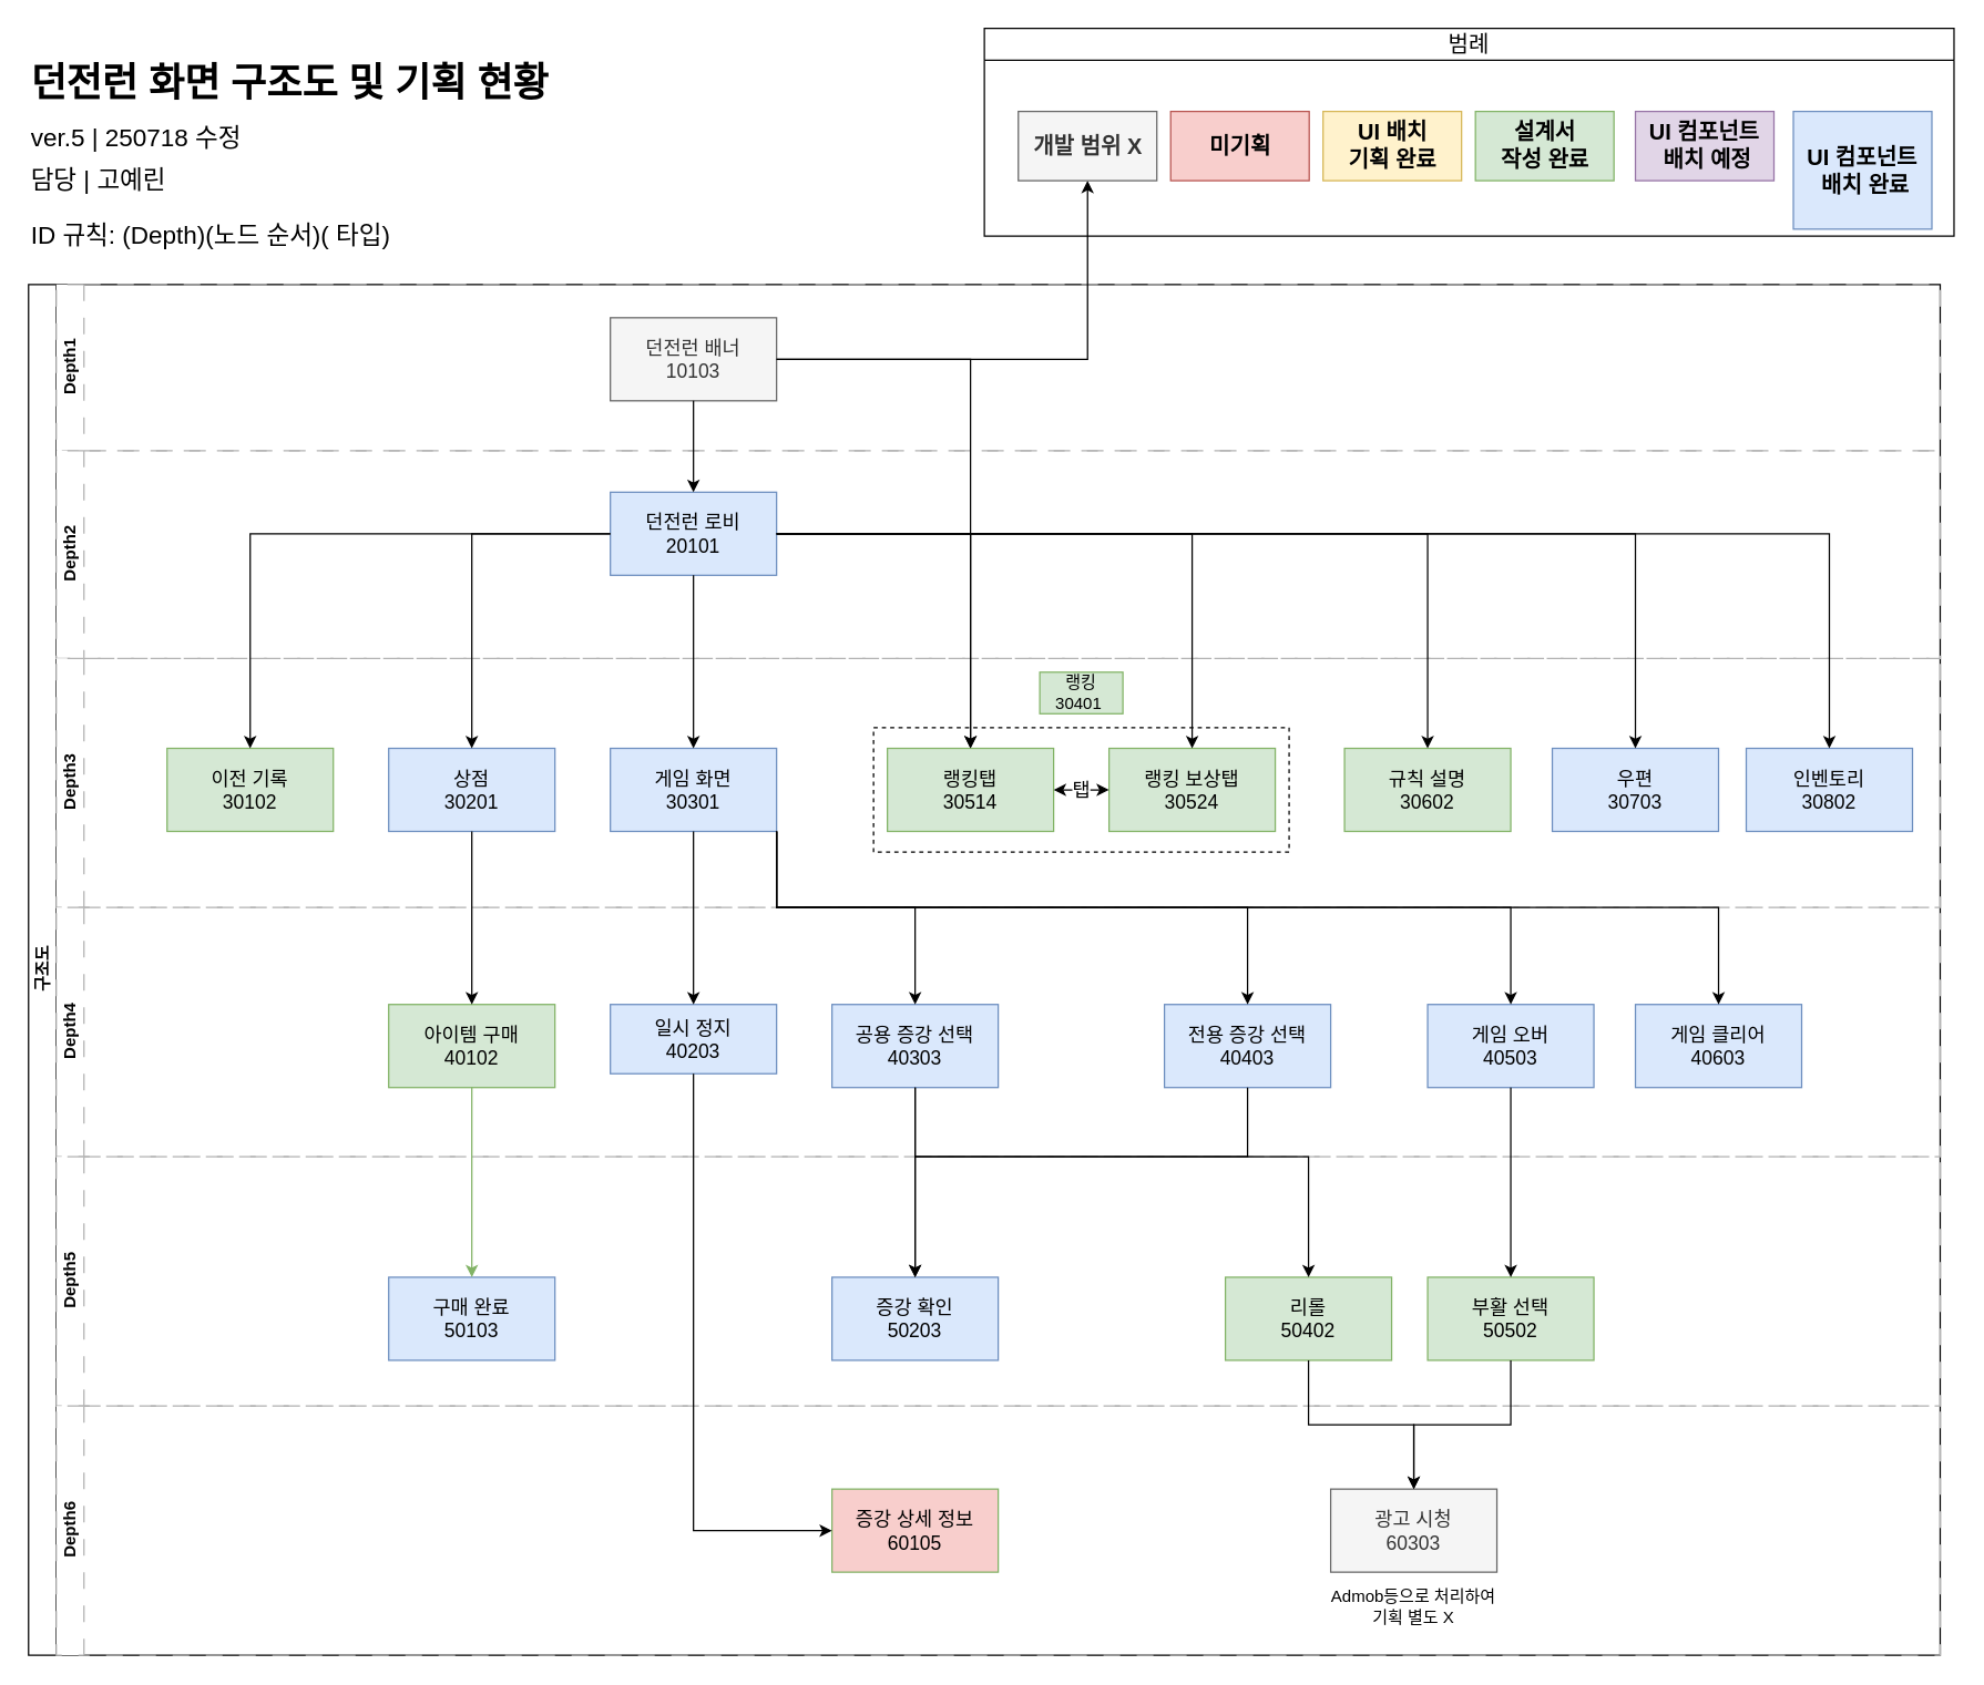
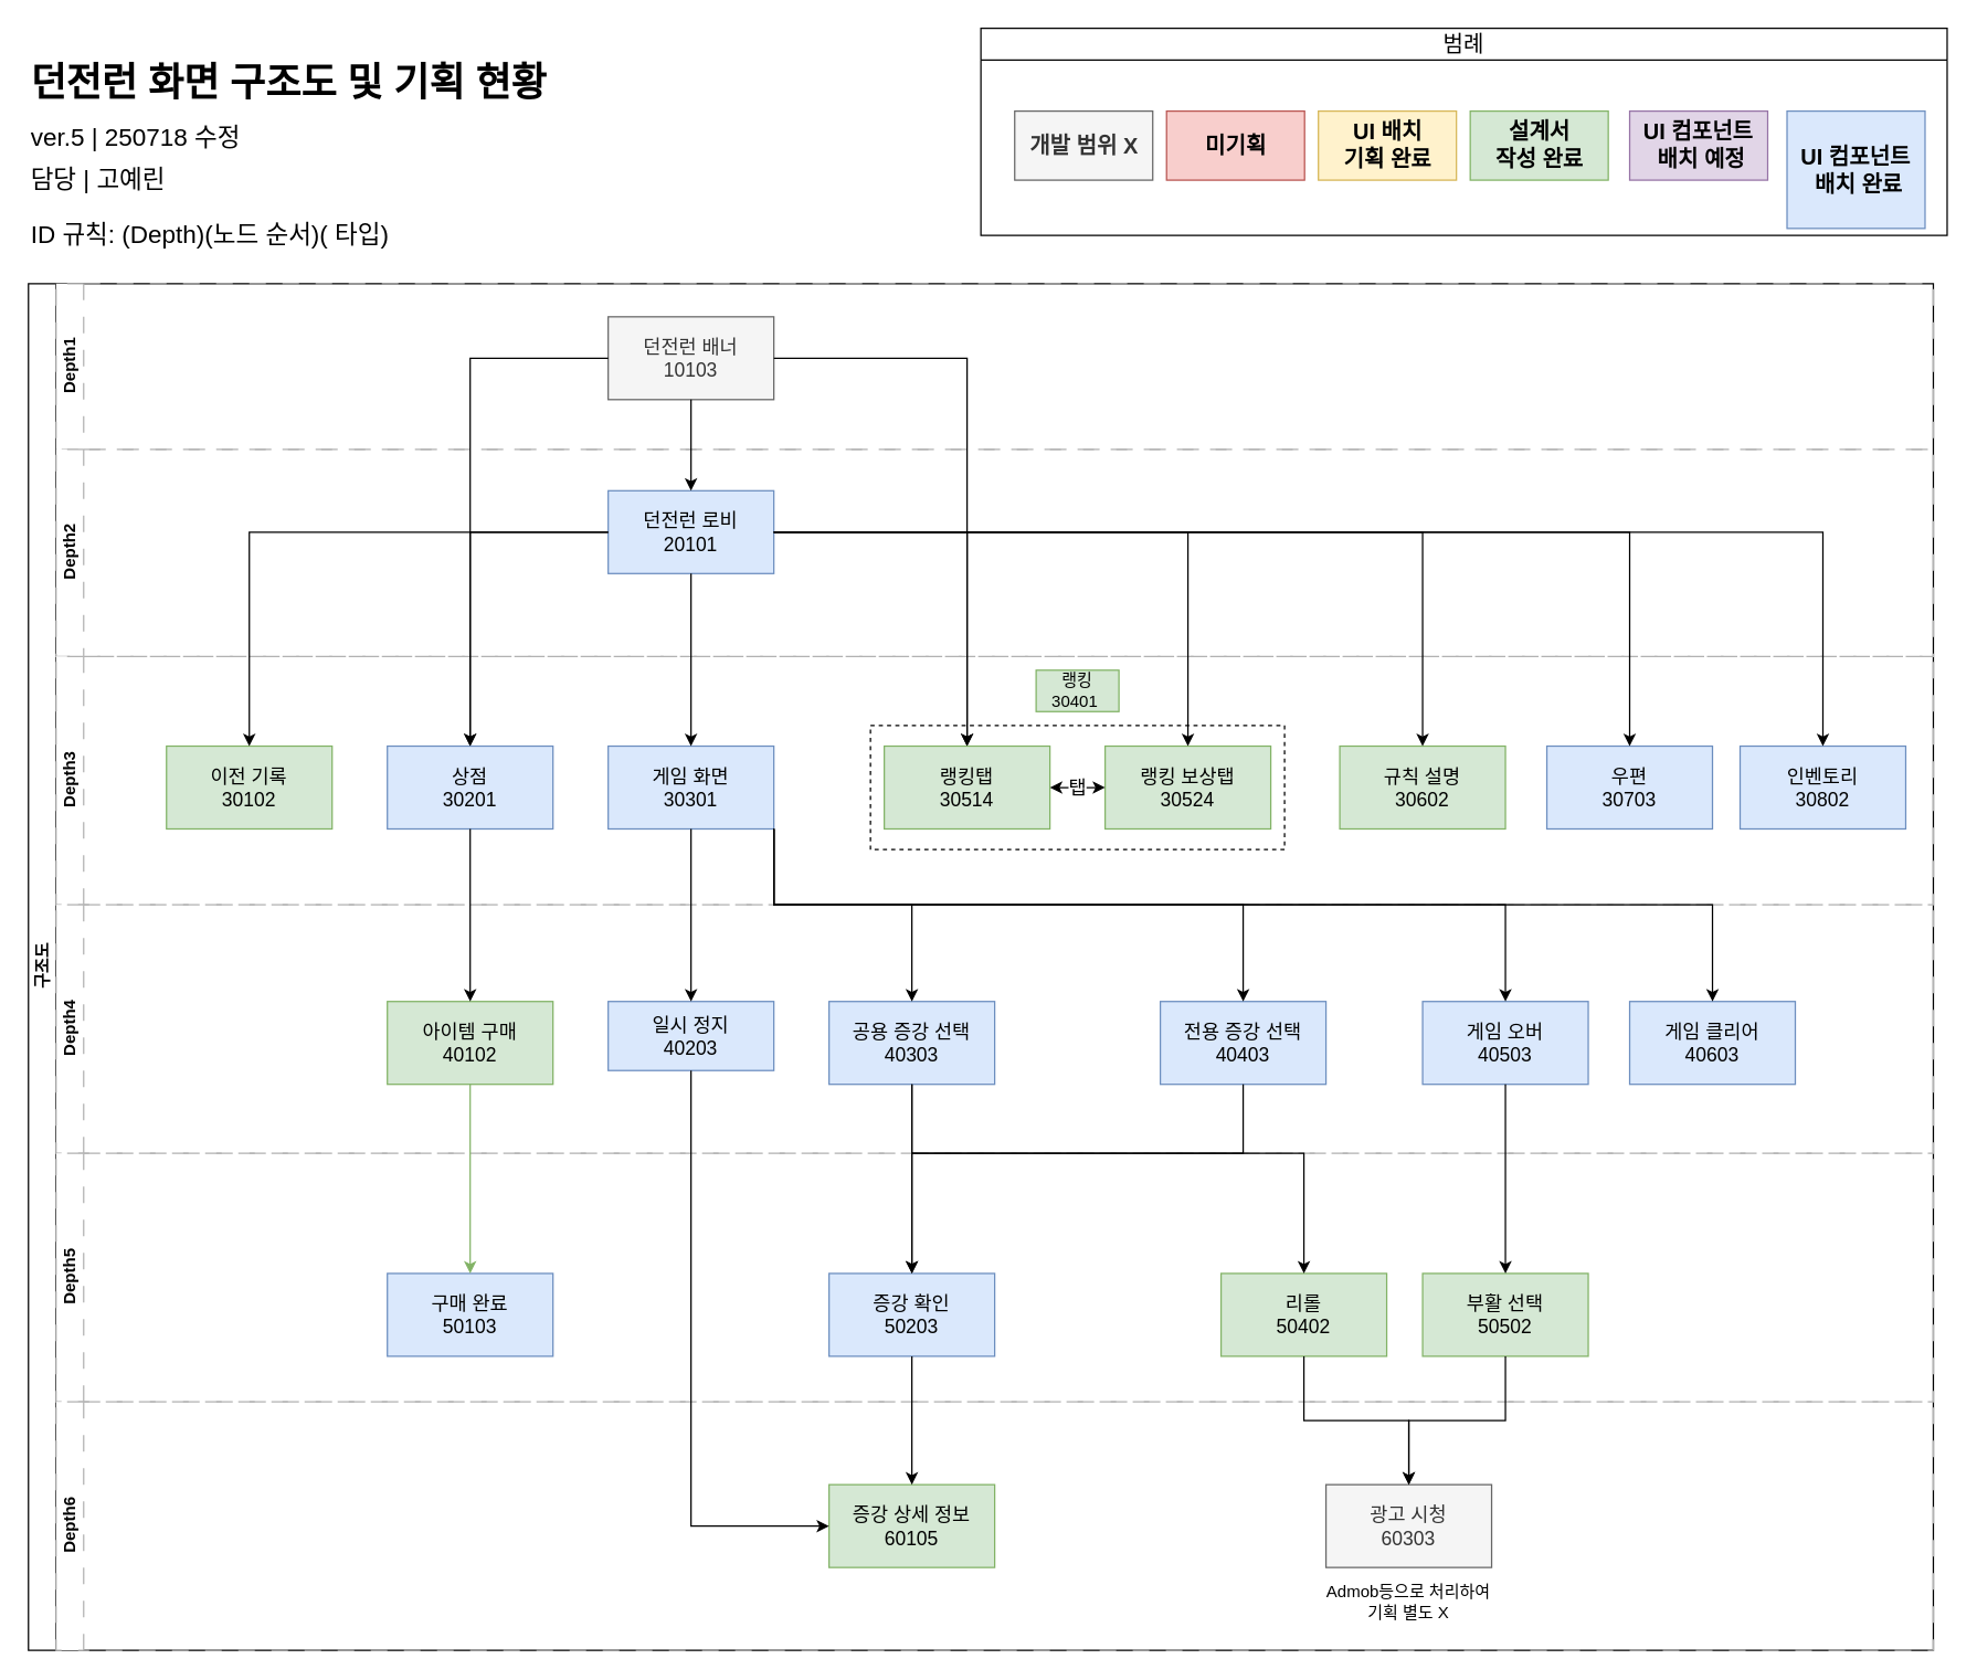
- <mxCell id="7" style="edgeStyle=orthogonalEdgeStyle;rounded=0;orthogonalLoop=1;jettySize=auto;html=1;fontSize=14;fontStyle=0;" edge="1" parent="2" source="4" target="73"><mxGeometry relative="1" as="geometry" /></mxCell>
+ <mxCell id="7" style="edgeStyle=orthogonalEdgeStyle;rounded=0;orthogonalLoop=1;jettySize=auto;html=1;fontSize=14;fontStyle=0" edge="1" parent="2" source="4" target="17"><mxGeometry relative="1" as="geometry" /></mxCell>
+ <mxCell id="59" style="edgeStyle=orthogonalEdgeStyle;rounded=0;orthogonalLoop=1;jettySize=auto;html=1;entryX=0.5;entryY=0;entryDx=0;entryDy=0;" edge="1" parent="2" source="41" target="46"><mxGeometry relative="1" as="geometry" /></mxCell>
- <mxCell id="46" value="증강 상세 정보&lt;div&gt;60105&lt;/div&gt;" style="rounded=0;whiteSpace=wrap;html=1;fillColor=#f8cecc;strokeColor=#82b366;fontSize=14;fontStyle=0;" vertex="1" parent="44"><mxGeometry x="560" y="60" width="120" height="60" as="geometry" /></mxCell>
+ <mxCell id="46" value="증강 상세 정보&lt;div&gt;60105&lt;/div&gt;" style="rounded=0;whiteSpace=wrap;html=1;fillColor=#d5e8d4;strokeColor=#82b366;fontSize=14;fontStyle=0" vertex="1" parent="44"><mxGeometry x="560" y="60" width="120" height="60" as="geometry" /></mxCell>
